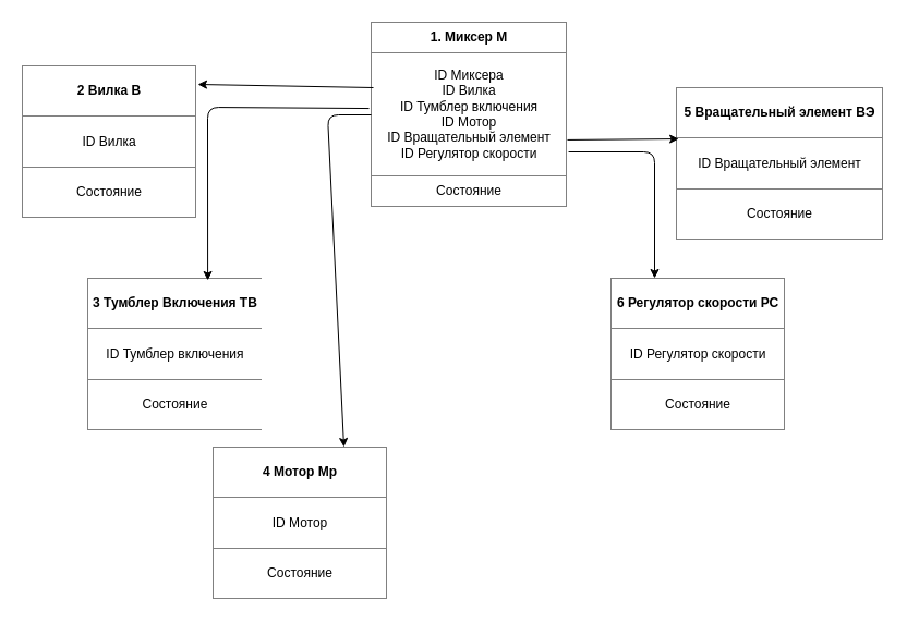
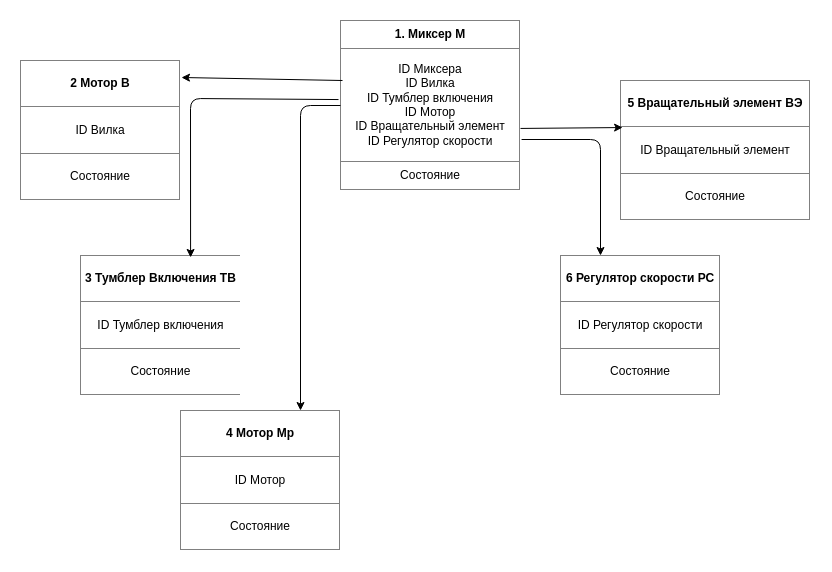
- <mxCell id="3" value="&lt;table border=&quot;1&quot; width=&quot;100%&quot; cellpadding=&quot;4&quot; style=&quot;width: 100% ; height: 100% ; border-collapse: collapse&quot;&gt;&lt;tbody&gt;&lt;tr&gt;&lt;th align=&quot;center&quot;&gt;2 Вилка В&lt;/th&gt;&lt;/tr&gt;&lt;tr&gt;&lt;td align=&quot;center&quot;&gt;ID Вилка&lt;/td&gt;&lt;/tr&gt;&lt;tr&gt;&lt;td align=&quot;center&quot;&gt;Состояние&lt;br&gt;&lt;/td&gt;&lt;/tr&gt;&lt;/tbody&gt;&lt;/table&gt;" style="text;html=1;strokeColor=none;fillColor=none;overflow=fill;" vertex="1" parent="1"><mxGeometry x="20" y="60" width="160" height="140" as="geometry" /></mxCell>
+ <mxCell id="3" value="&lt;table border=&quot;1&quot; width=&quot;100%&quot; cellpadding=&quot;4&quot; style=&quot;width: 100% ; height: 100% ; border-collapse: collapse&quot;&gt;&lt;tbody&gt;&lt;tr&gt;&lt;th align=&quot;center&quot;&gt;2 Мотор В&lt;/th&gt;&lt;/tr&gt;&lt;tr&gt;&lt;td align=&quot;center&quot;&gt;ID Вилка&lt;/td&gt;&lt;/tr&gt;&lt;tr&gt;&lt;td align=&quot;center&quot;&gt;Состояние&lt;br&gt;&lt;/td&gt;&lt;/tr&gt;&lt;/tbody&gt;&lt;/table&gt;" style="text;html=1;strokeColor=none;fillColor=none;overflow=fill;" vertex="1" parent="1"><mxGeometry x="20" y="60" width="160" height="140" as="geometry" /></mxCell>
- <mxCell id="5" value="&lt;table border=&quot;1&quot; width=&quot;100%&quot; cellpadding=&quot;4&quot; style=&quot;width: 100% ; height: 100% ; border-collapse: collapse&quot;&gt;&lt;tbody&gt;&lt;tr&gt;&lt;th align=&quot;center&quot;&gt;&lt;b&gt;4 Мотор Мр&lt;/b&gt;&lt;/th&gt;&lt;/tr&gt;&lt;tr&gt;&lt;td align=&quot;center&quot;&gt;ID Мотор&lt;/td&gt;&lt;/tr&gt;&lt;tr&gt;&lt;td align=&quot;center&quot;&gt;Состояние&lt;/td&gt;&lt;/tr&gt;&lt;/tbody&gt;&lt;/table&gt;" style="text;html=1;strokeColor=none;fillColor=none;overflow=fill;" vertex="1" parent="1"><mxGeometry x="195" y="410" width="160" height="140" as="geometry" /></mxCell>
+ <mxCell id="5" value="&lt;table border=&quot;1&quot; width=&quot;100%&quot; cellpadding=&quot;4&quot; style=&quot;width: 100% ; height: 100% ; border-collapse: collapse&quot;&gt;&lt;tbody&gt;&lt;tr&gt;&lt;th align=&quot;center&quot;&gt;&lt;b&gt;4 Мотор Мр&lt;/b&gt;&lt;/th&gt;&lt;/tr&gt;&lt;tr&gt;&lt;td align=&quot;center&quot;&gt;ID Мотор&lt;/td&gt;&lt;/tr&gt;&lt;tr&gt;&lt;td align=&quot;center&quot;&gt;Состояние&lt;/td&gt;&lt;/tr&gt;&lt;/tbody&gt;&lt;/table&gt;" style="text;html=1;strokeColor=none;fillColor=none;overflow=fill;" vertex="1" parent="1"><mxGeometry x="180" y="410" width="160" height="140" as="geometry" /></mxCell>
